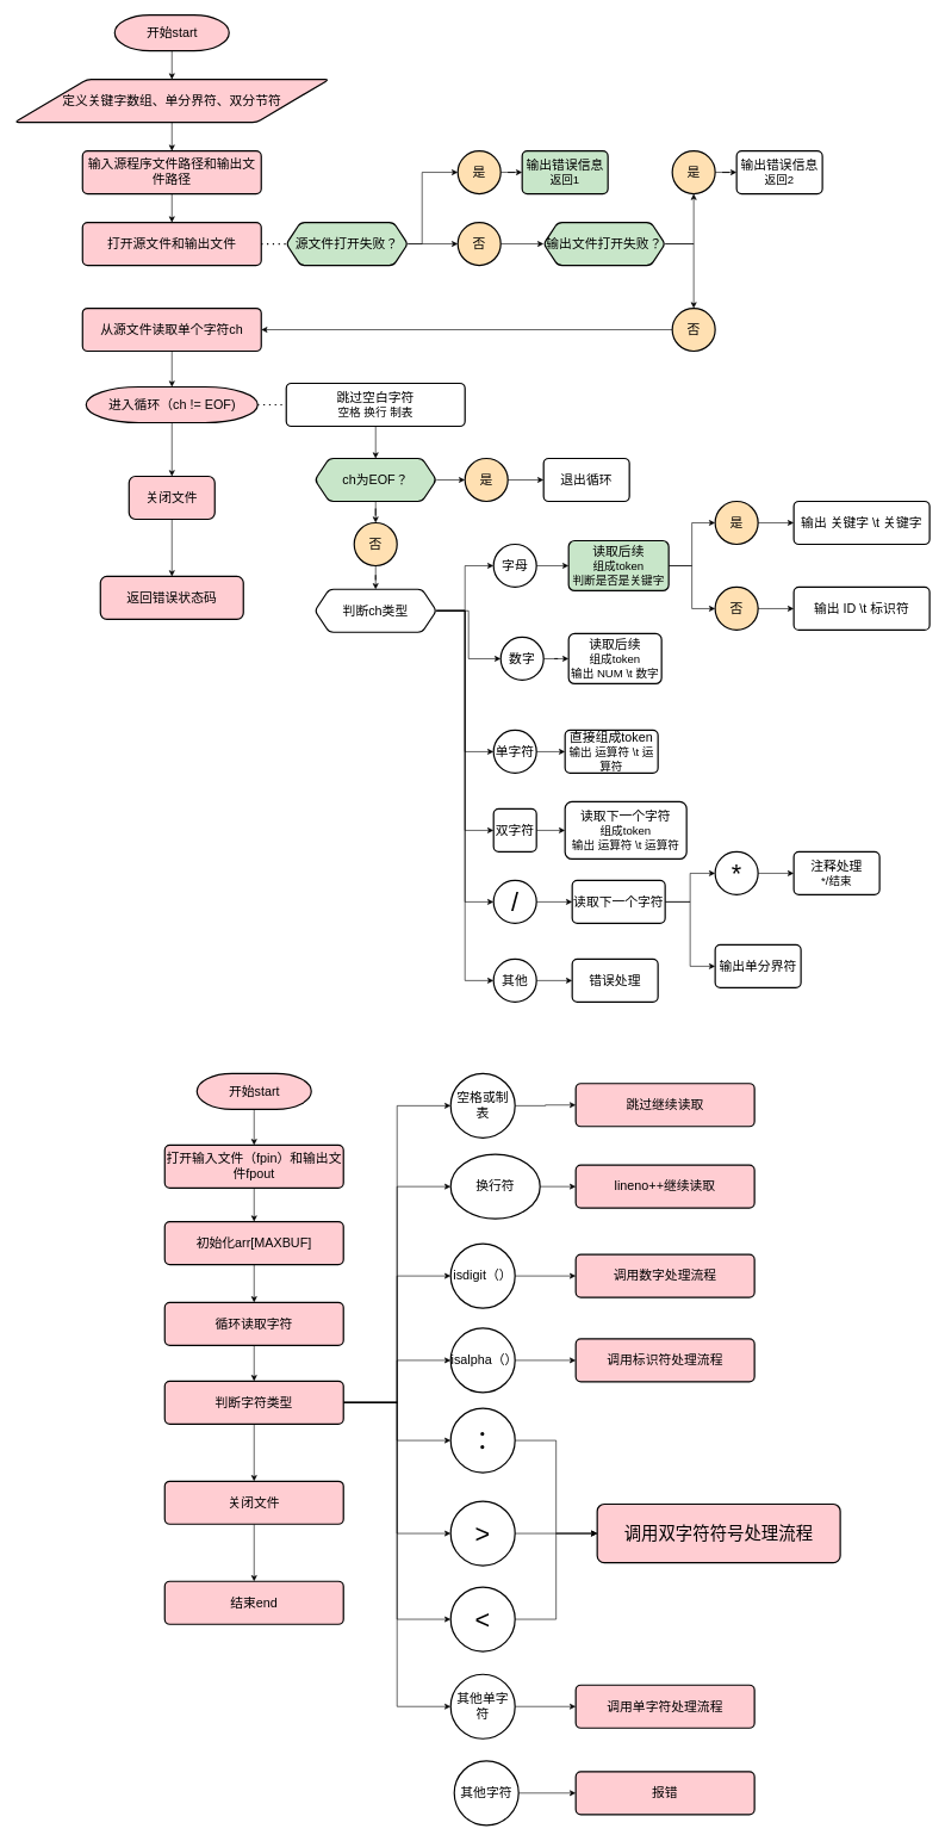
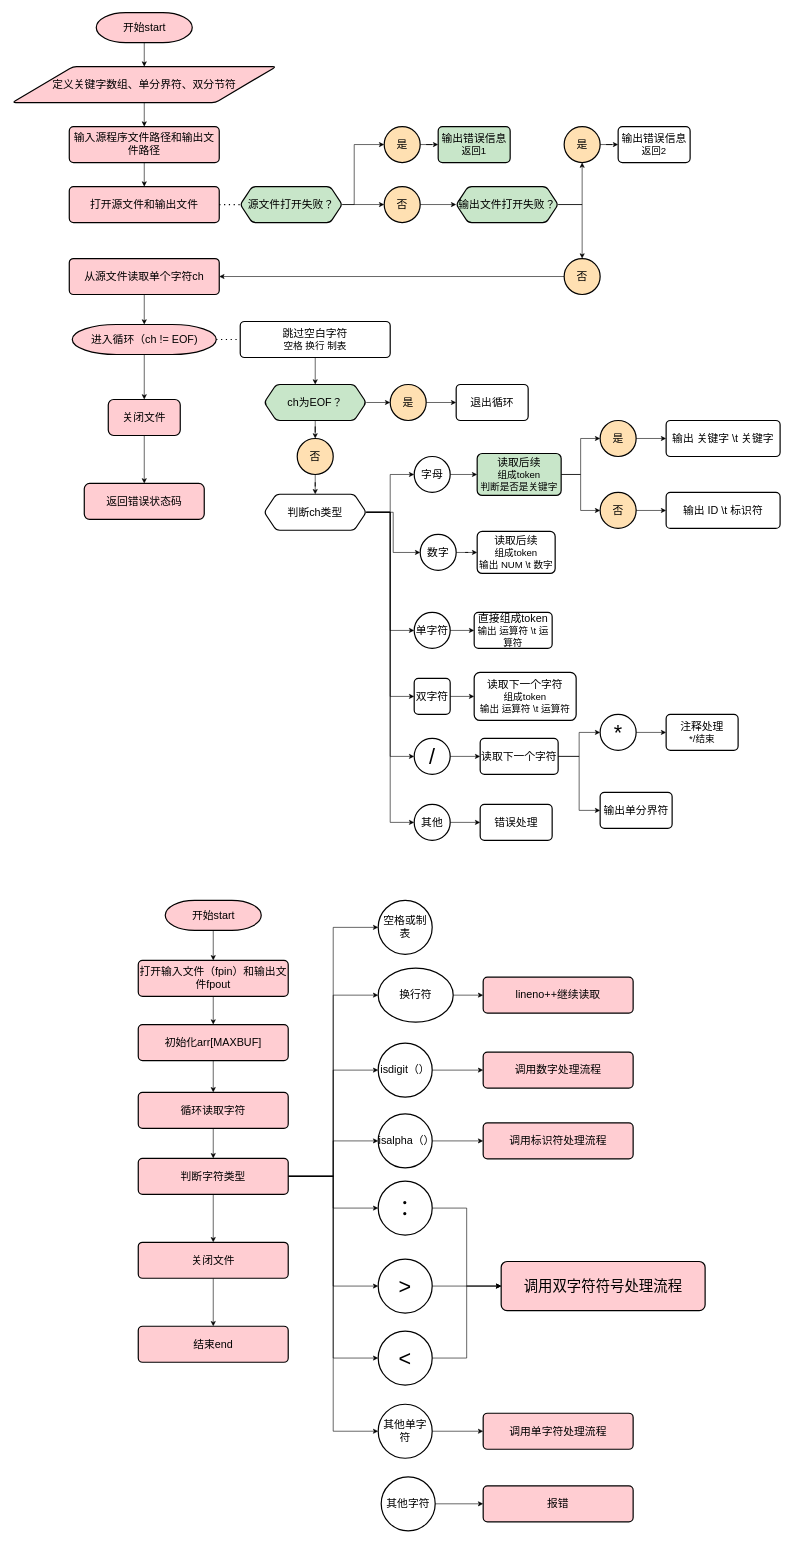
- <mxCell id="101" value="" style="edgeStyle=orthogonalEdgeStyle;rounded=0;orthogonalLoop=1;jettySize=auto;html=1;" edge="1" parent="1" source="102" target="115"><mxGeometry relative="1" as="geometry" /></mxCell>
- <mxCell id="115" value="&lt;span style=&quot;font-size: 18px;&quot;&gt;跳过继续读取&lt;/span&gt;" style="fillColor=#FFCDD2;whiteSpace=wrap;html=1;strokeWidth=2;rounded=1;arcSize=12;" vertex="1" parent="1"><mxGeometry x="805" y="1514" width="250" height="60" as="geometry" /></mxCell>
